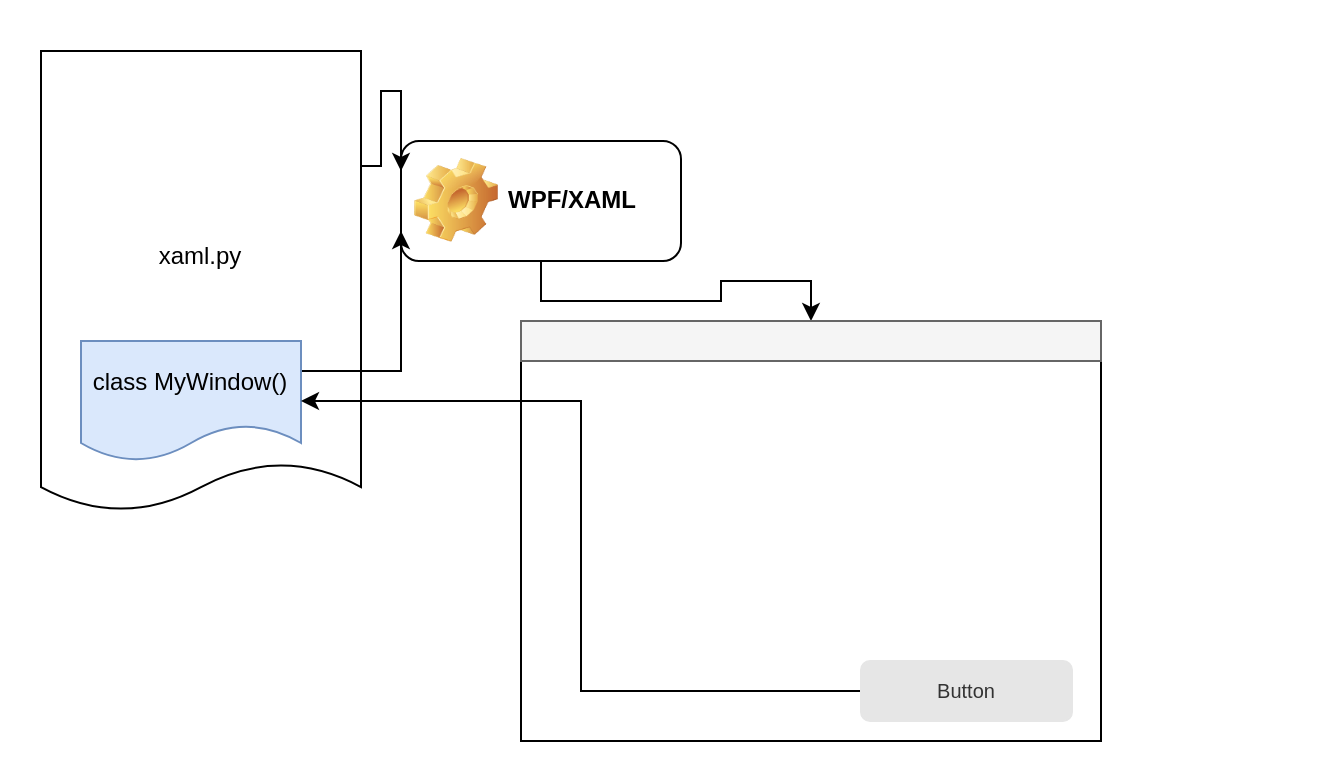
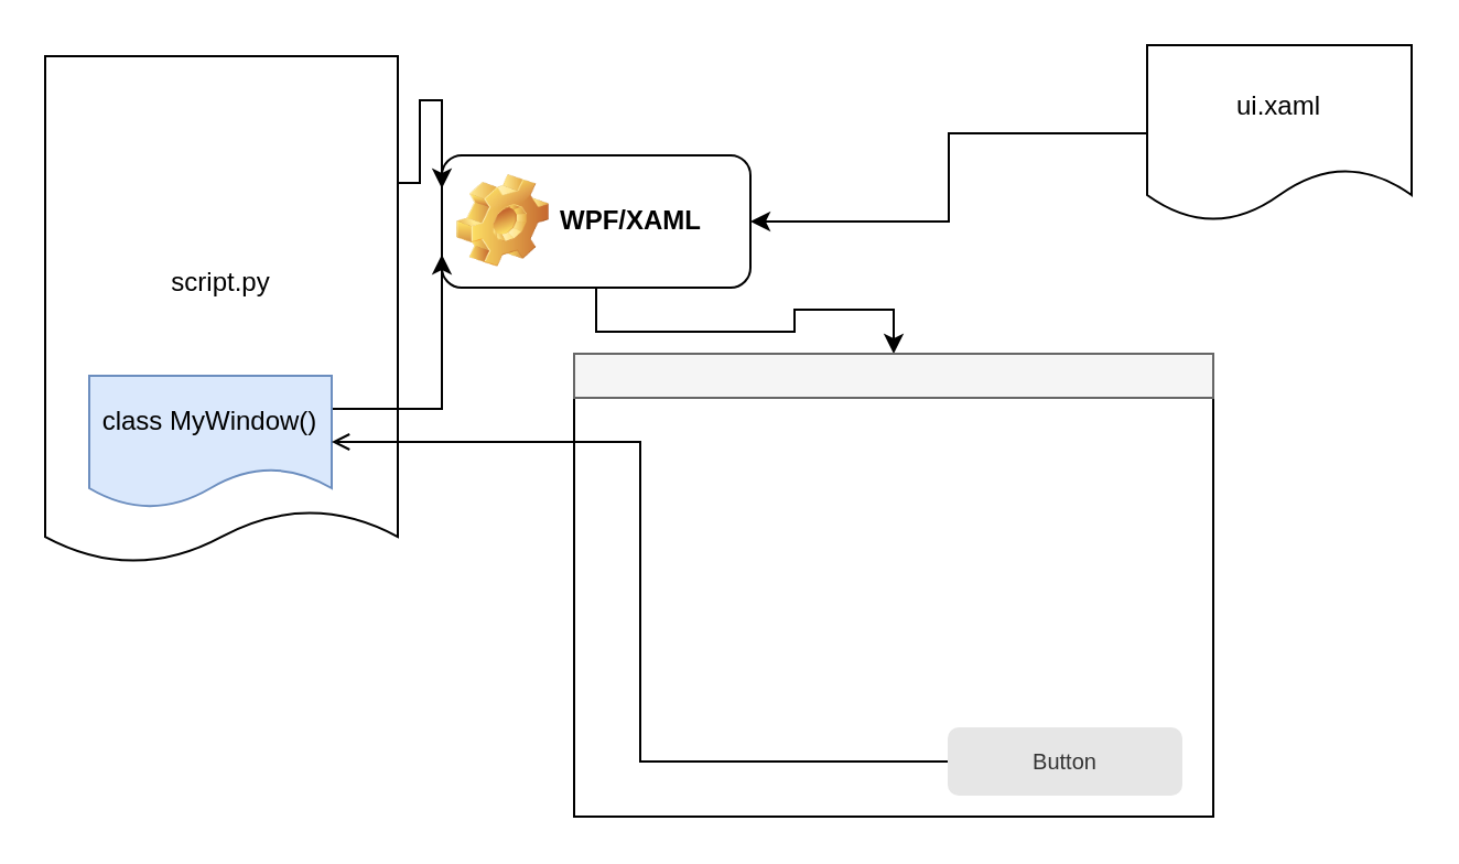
+ <mxCell id="6" value="ui.xaml" style="shape=document;whiteSpace=wrap;html=1;boundedLbl=1;" vertex="1" parent="1"><mxGeometry x="520" y="20" width="120" height="80" as="geometry" /></mxCell>
+ <mxCell id="5" style="edgeStyle=orthogonalEdgeStyle;rounded=0;orthogonalLoop=1;jettySize=auto;html=1;" edge="1" parent="1" source="6" target="4"><mxGeometry relative="1" as="geometry" /></mxCell>
- <mxCell id="2" value="xaml.py" style="shape=document;whiteSpace=wrap;html=1;boundedLbl=1;size=0.104;" vertex="1" parent="1"><mxGeometry x="20" y="25" width="160" height="230" as="geometry" /></mxCell>
+ <mxCell id="2" value="script.py" style="shape=document;whiteSpace=wrap;html=1;boundedLbl=1;size=0.104;" vertex="1" parent="1"><mxGeometry x="20" y="25" width="160" height="230" as="geometry" /></mxCell>
- <mxCell id="12" style="edgeStyle=orthogonalEdgeStyle;rounded=0;orthogonalLoop=1;jettySize=auto;html=1;entryX=1;entryY=0.5;entryDx=0;entryDy=0;" edge="1" parent="1" source="13" target="9"><mxGeometry relative="1" as="geometry" /></mxCell>
+ <mxCell id="12" style="edgeStyle=orthogonalEdgeStyle;rounded=0;orthogonalLoop=1;jettySize=auto;html=1;entryX=1;entryY=0.5;entryDx=0;entryDy=0;endArrow=open;" edge="1" parent="1" source="13" target="9"><mxGeometry relative="1" as="geometry" /></mxCell>
